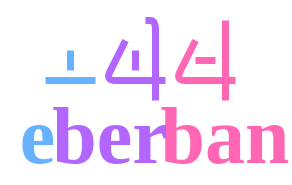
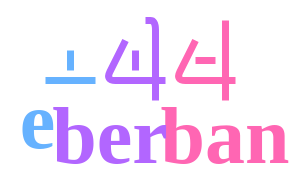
- <mxCell id="2" value="e" style="text;html=1;strokeColor=none;fillColor=none;align=center;verticalAlign=middle;whiteSpace=wrap;rounded=0;fontFamily=Rajdhani;fontSize=80;fontStyle=1;spacingBottom=0;labelBorderColor=none;fontColor=#66B2FF;" parent="1" vertex="1"><mxGeometry x="20" y="110" width="35" height="50" as="geometry" /></mxCell>
+ <mxCell id="2" value="e" style="text;html=1;strokeColor=none;fillColor=none;align=center;verticalAlign=middle;whiteSpace=wrap;rounded=0;fontFamily=Rajdhani;fontSize=80;fontStyle=1;spacingBottom=0;labelBorderColor=none;fontColor=#66B2FF;" parent="1" vertex="1"><mxGeometry x="20" y="95" width="35" height="50" as="geometry" /></mxCell>
